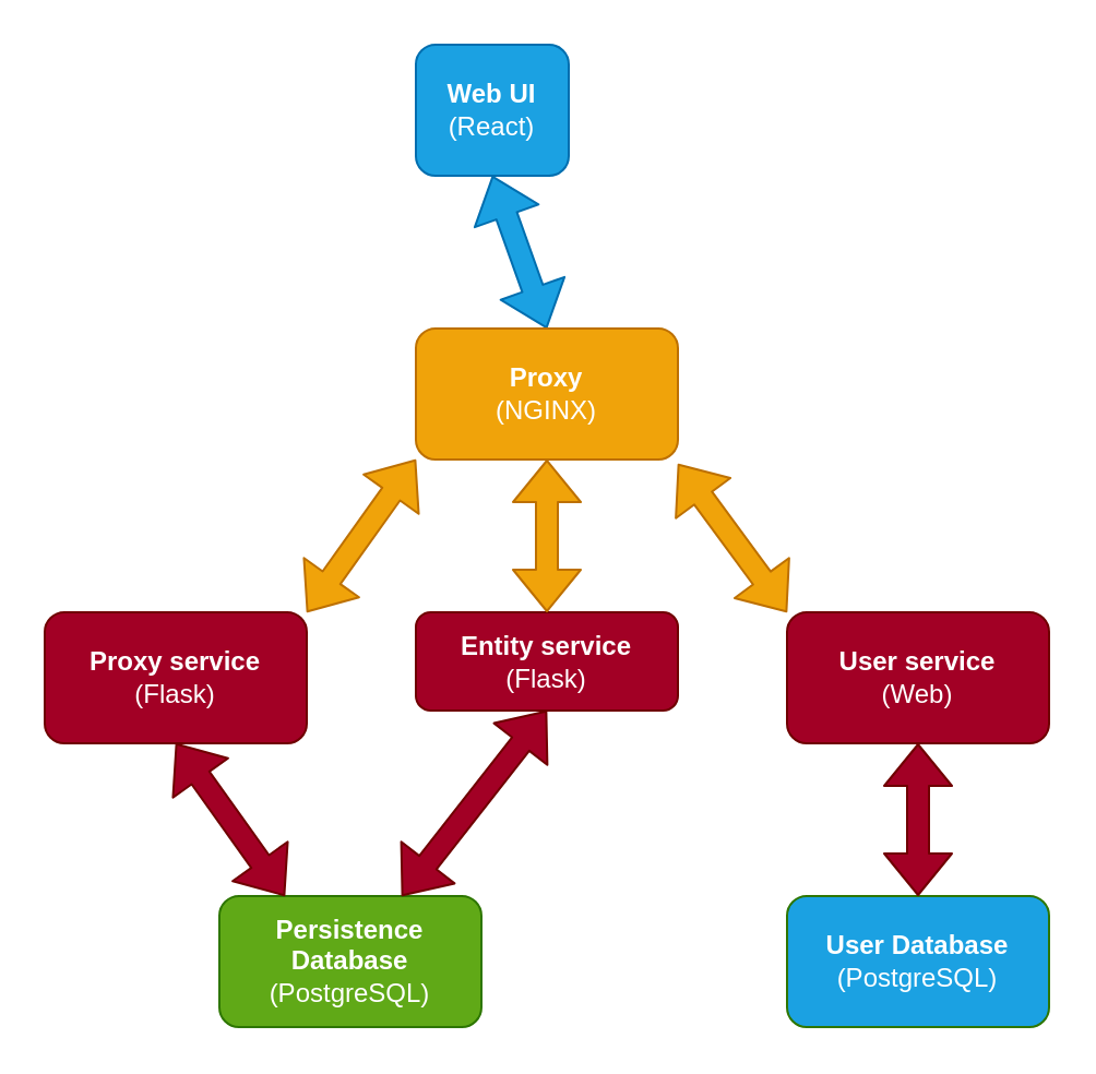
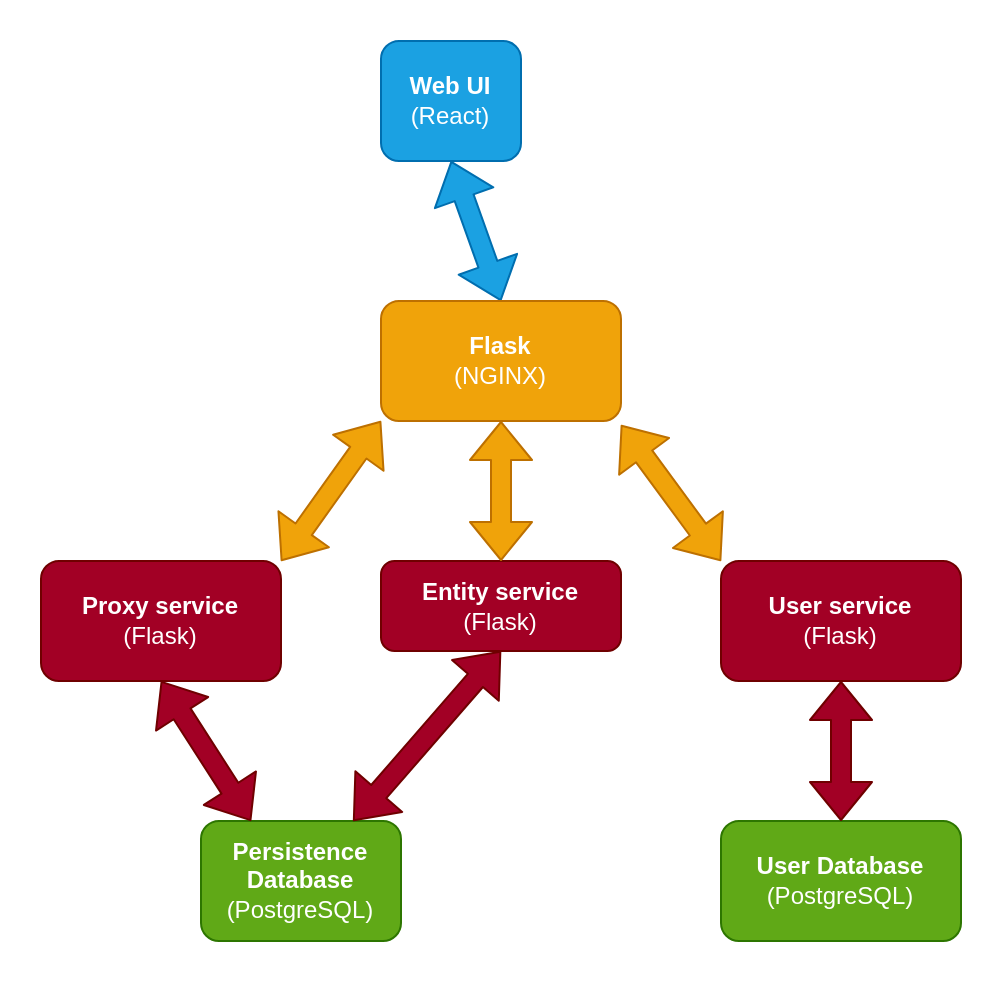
- <mxCell id="4" value="&lt;div&gt;&lt;b&gt;Proxy&lt;/b&gt;&lt;/div&gt;&lt;div&gt;(NGINX)&lt;br&gt;&lt;/div&gt;" style="rounded=1;whiteSpace=wrap;html=1;fillColor=#f0a30a;strokeColor=#BD7000;fontColor=#ffffff;" vertex="1" parent="1"><mxGeometry x="190" y="150" width="120" height="60" as="geometry" /></mxCell>
+ <mxCell id="4" value="&lt;div&gt;&lt;b&gt;Flask&lt;/b&gt;&lt;/div&gt;&lt;div&gt;(NGINX)&lt;br&gt;&lt;/div&gt;" style="rounded=1;whiteSpace=wrap;html=1;fillColor=#f0a30a;strokeColor=#BD7000;fontColor=#ffffff;" vertex="1" parent="1"><mxGeometry x="190" y="150" width="120" height="60" as="geometry" /></mxCell>
- <mxCell id="9" value="&lt;div&gt;&lt;b&gt;User service&lt;/b&gt;&lt;/div&gt;&lt;div&gt;(Web)&lt;br&gt;&lt;b&gt;&lt;/b&gt;&lt;/div&gt;" style="rounded=1;whiteSpace=wrap;html=1;fillColor=#a20025;strokeColor=#6F0000;fontColor=#ffffff;" vertex="1" parent="1"><mxGeometry x="360" y="280" width="120" height="60" as="geometry" /></mxCell>
+ <mxCell id="9" value="&lt;div&gt;&lt;b&gt;User service&lt;/b&gt;&lt;/div&gt;&lt;div&gt;(Flask)&lt;br&gt;&lt;b&gt;&lt;/b&gt;&lt;/div&gt;" style="rounded=1;whiteSpace=wrap;html=1;fillColor=#a20025;strokeColor=#6F0000;fontColor=#ffffff;" vertex="1" parent="1"><mxGeometry x="360" y="280" width="120" height="60" as="geometry" /></mxCell>
- <mxCell id="11" value="&lt;div&gt;&lt;b&gt;Persistence Database&lt;/b&gt;&lt;/div&gt;&lt;div&gt;(PostgreSQL)&lt;/div&gt;" style="rounded=1;whiteSpace=wrap;html=1;fillColor=#60a917;strokeColor=#2D7600;fontColor=#ffffff;" vertex="1" parent="1"><mxGeometry x="100" y="410" width="120" height="60" as="geometry" /></mxCell>
+ <mxCell id="11" value="&lt;div&gt;&lt;b&gt;Persistence Database&lt;/b&gt;&lt;/div&gt;&lt;div&gt;(PostgreSQL)&lt;/div&gt;" style="rounded=1;whiteSpace=wrap;html=1;fillColor=#60a917;strokeColor=#2D7600;fontColor=#ffffff;" vertex="1" parent="1"><mxGeometry x="100" y="410" width="100" height="60" as="geometry" /></mxCell>
- <mxCell id="12" value="&lt;div&gt;&lt;b&gt;User Database&lt;/b&gt;&lt;/div&gt;&lt;div&gt;(PostgreSQL)&lt;/div&gt;" style="rounded=1;whiteSpace=wrap;html=1;fillColor=#1ba1e2;strokeColor=#2D7600;fontColor=#ffffff;" vertex="1" parent="1"><mxGeometry x="360" y="410" width="120" height="60" as="geometry" /></mxCell>
+ <mxCell id="12" value="&lt;div&gt;&lt;b&gt;User Database&lt;/b&gt;&lt;/div&gt;&lt;div&gt;(PostgreSQL)&lt;/div&gt;" style="rounded=1;whiteSpace=wrap;html=1;fillColor=#60a917;strokeColor=#2D7600;fontColor=#ffffff;" vertex="1" parent="1"><mxGeometry x="360" y="410" width="120" height="60" as="geometry" /></mxCell>
